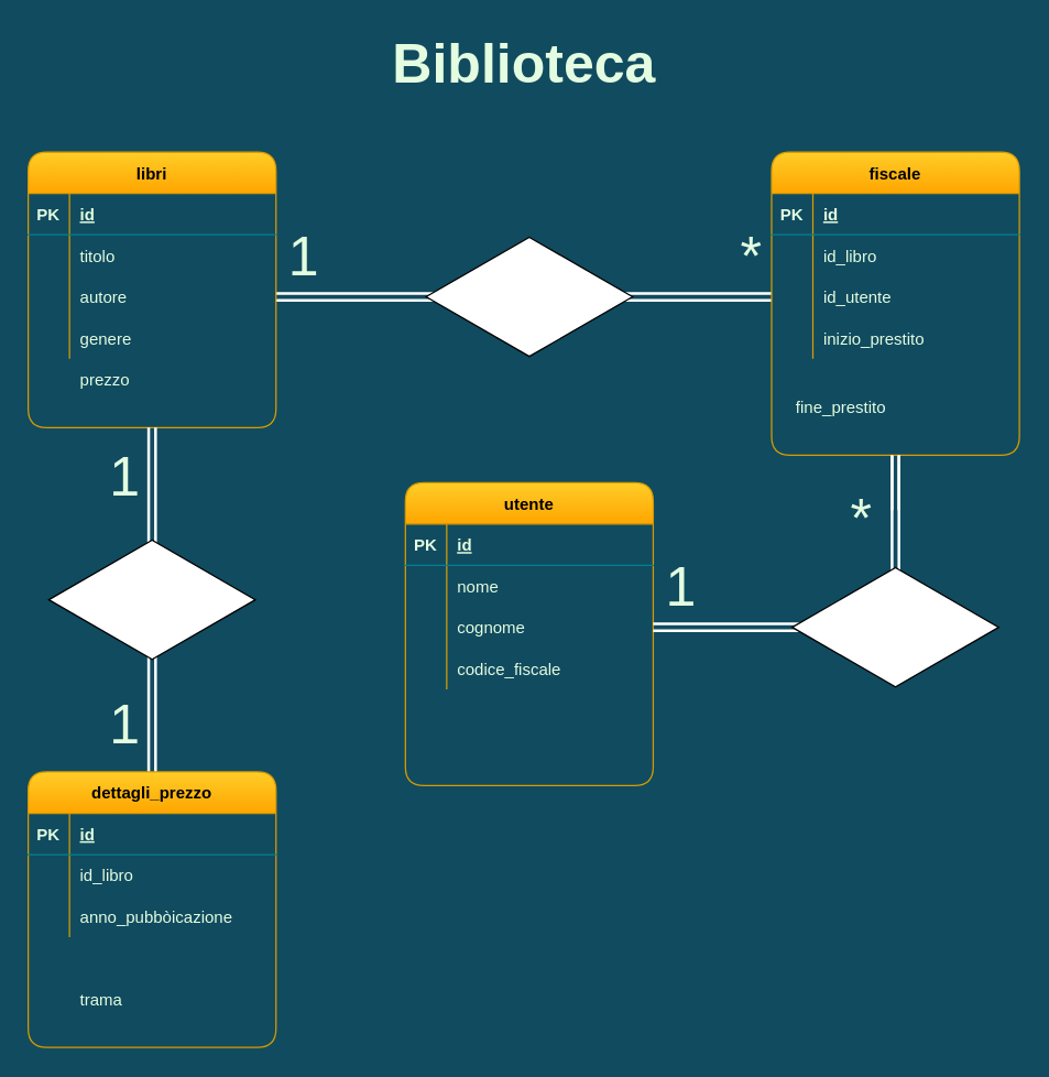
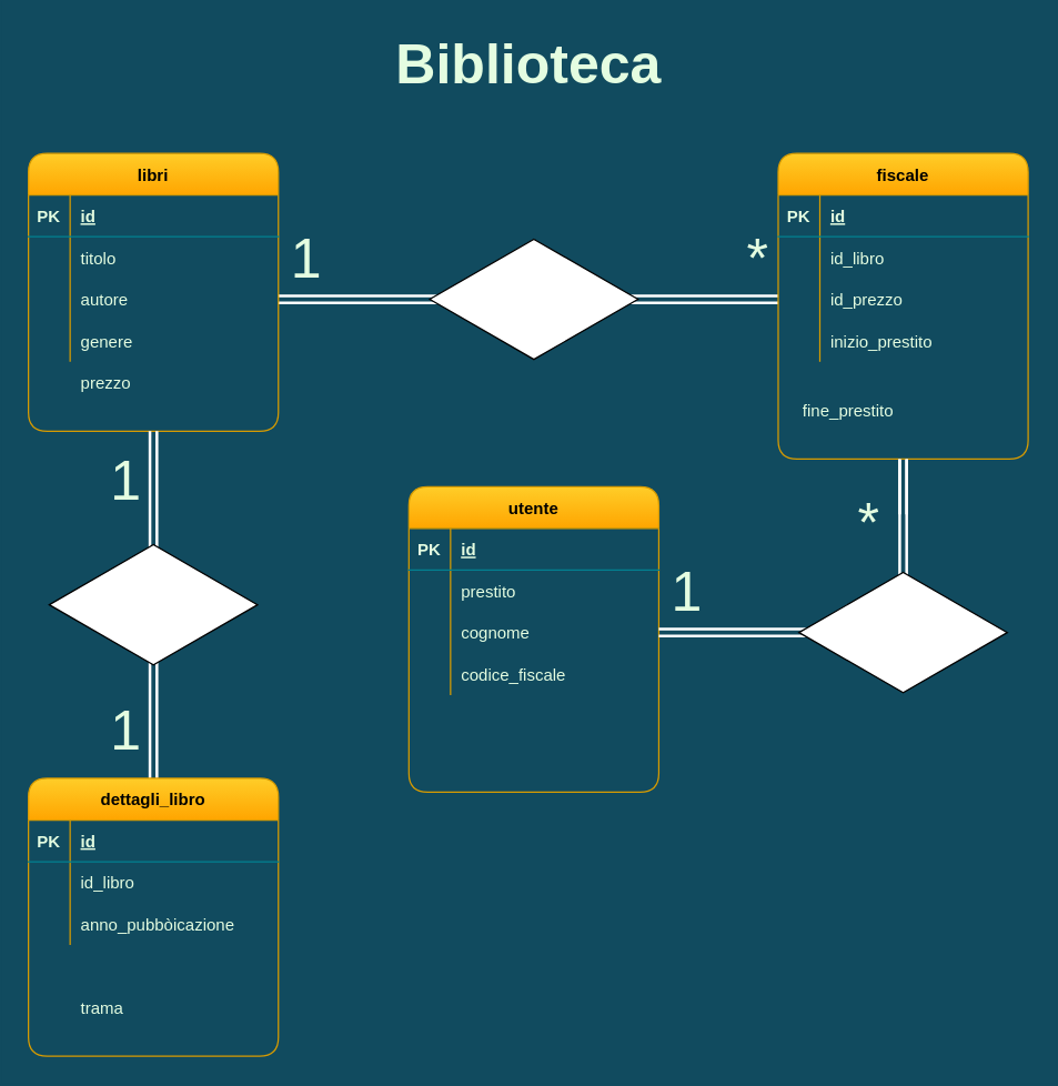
- <mxCell id="27" value="id_utente" style="shape=partialRectangle;connectable=0;fillColor=none;top=0;left=0;bottom=0;right=0;align=left;spacingLeft=6;overflow=hidden;rounded=1;strokeColor=#028090;fontColor=#E4FDE1;" vertex="1" parent="25"><mxGeometry x="30" width="150" height="30" as="geometry" /></mxCell>
+ <mxCell id="27" value="id_prezzo" style="shape=partialRectangle;connectable=0;fillColor=none;top=0;left=0;bottom=0;right=0;align=left;spacingLeft=6;overflow=hidden;rounded=1;strokeColor=#028090;fontColor=#E4FDE1;" vertex="1" parent="25"><mxGeometry x="30" width="150" height="30" as="geometry" /></mxCell>
- <mxCell id="42" value="nome" style="shape=partialRectangle;connectable=0;fillColor=none;top=0;left=0;bottom=0;right=0;align=left;spacingLeft=6;overflow=hidden;rounded=1;strokeColor=#028090;fontColor=#E4FDE1;" vertex="1" parent="40"><mxGeometry x="30" width="150" height="30" as="geometry" /></mxCell>
+ <mxCell id="42" value="prestito" style="shape=partialRectangle;connectable=0;fillColor=none;top=0;left=0;bottom=0;right=0;align=left;spacingLeft=6;overflow=hidden;rounded=1;strokeColor=#028090;fontColor=#E4FDE1;" vertex="1" parent="40"><mxGeometry x="30" width="150" height="30" as="geometry" /></mxCell>
- <mxCell id="56" value="dettagli_prezzo" style="shape=table;startSize=30;container=1;collapsible=1;childLayout=tableLayout;fixedRows=1;rowLines=0;fontStyle=1;align=center;resizeLast=1;rounded=1;swimlaneFillColor=none;gradientColor=#ffa500;fillColor=#ffcd28;strokeColor=#d79b00;" vertex="1" parent="1"><mxGeometry x="20" y="560" width="180" height="200" as="geometry"><mxRectangle x="50" y="90" width="50" height="30" as="alternateBounds" /></mxGeometry></mxCell>
+ <mxCell id="56" value="dettagli_libro" style="shape=table;startSize=30;container=1;collapsible=1;childLayout=tableLayout;fixedRows=1;rowLines=0;fontStyle=1;align=center;resizeLast=1;rounded=1;swimlaneFillColor=none;gradientColor=#ffa500;fillColor=#ffcd28;strokeColor=#d79b00;" vertex="1" parent="1"><mxGeometry x="20" y="560" width="180" height="200" as="geometry"><mxRectangle x="50" y="90" width="50" height="30" as="alternateBounds" /></mxGeometry></mxCell>
